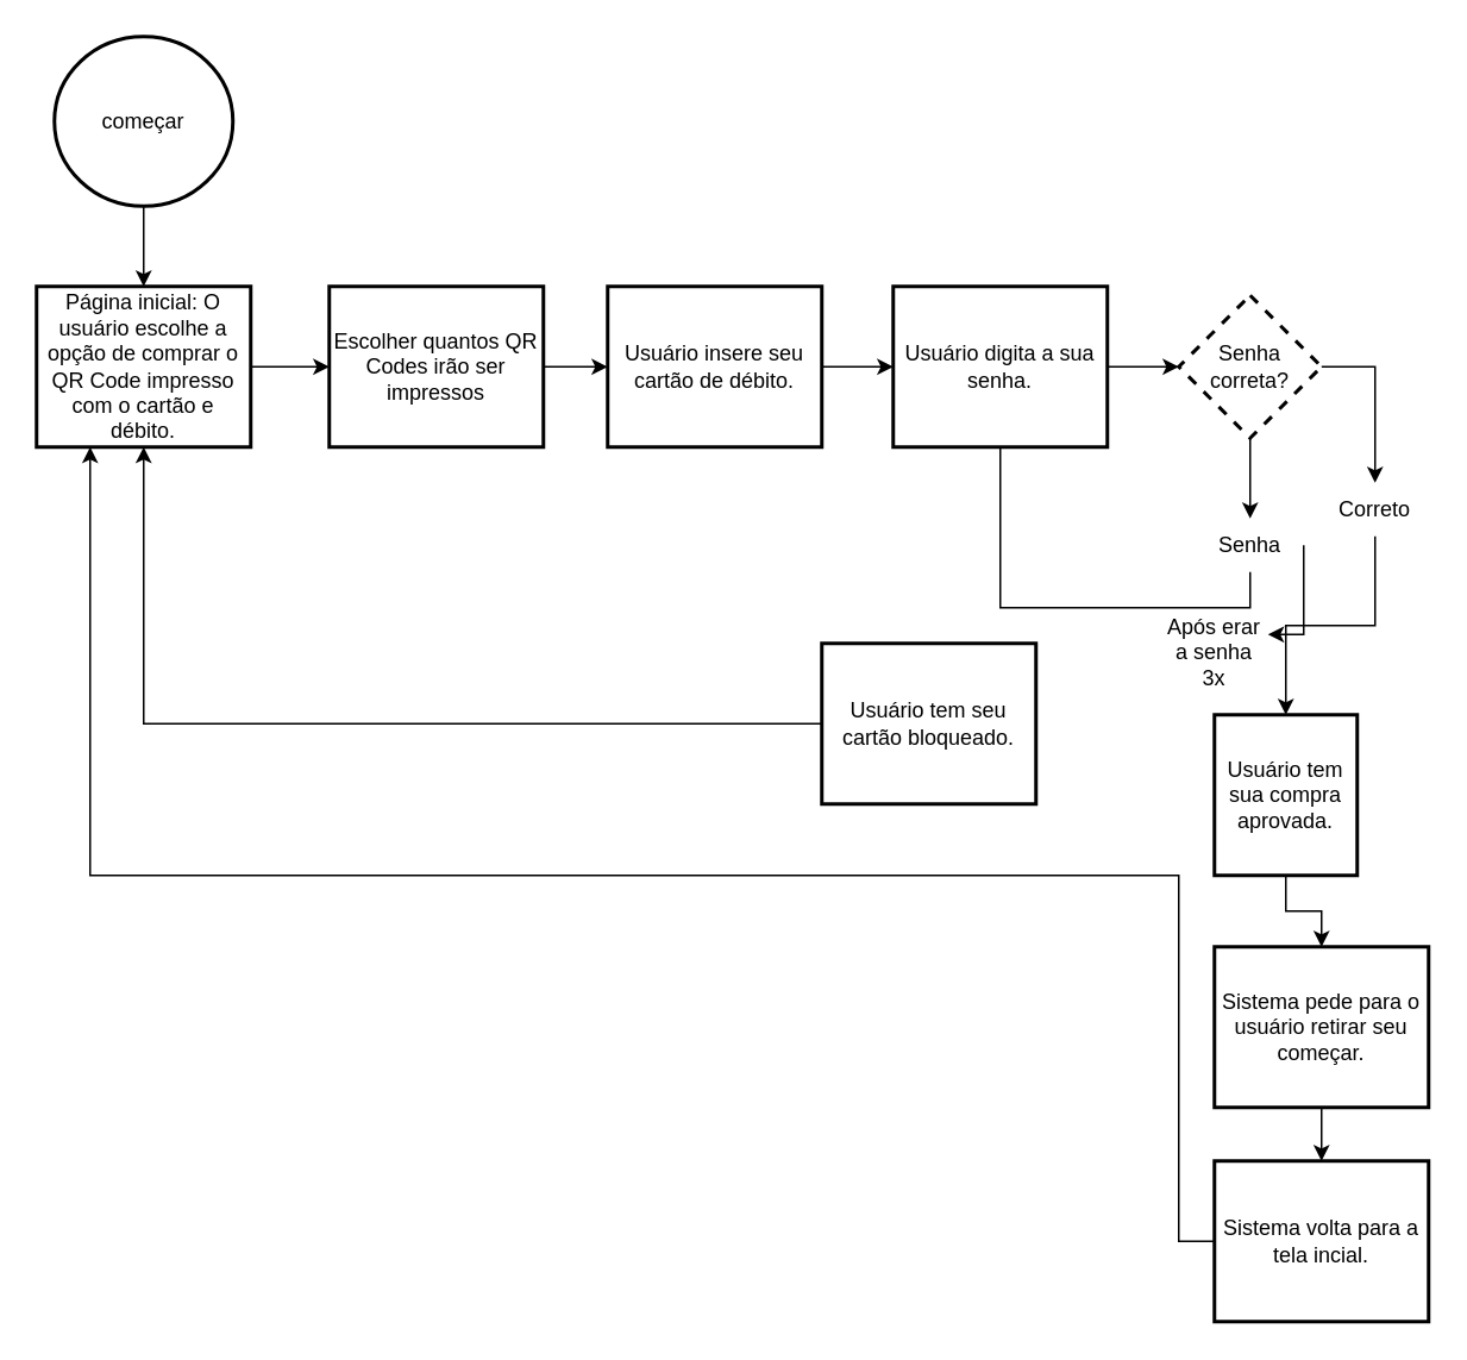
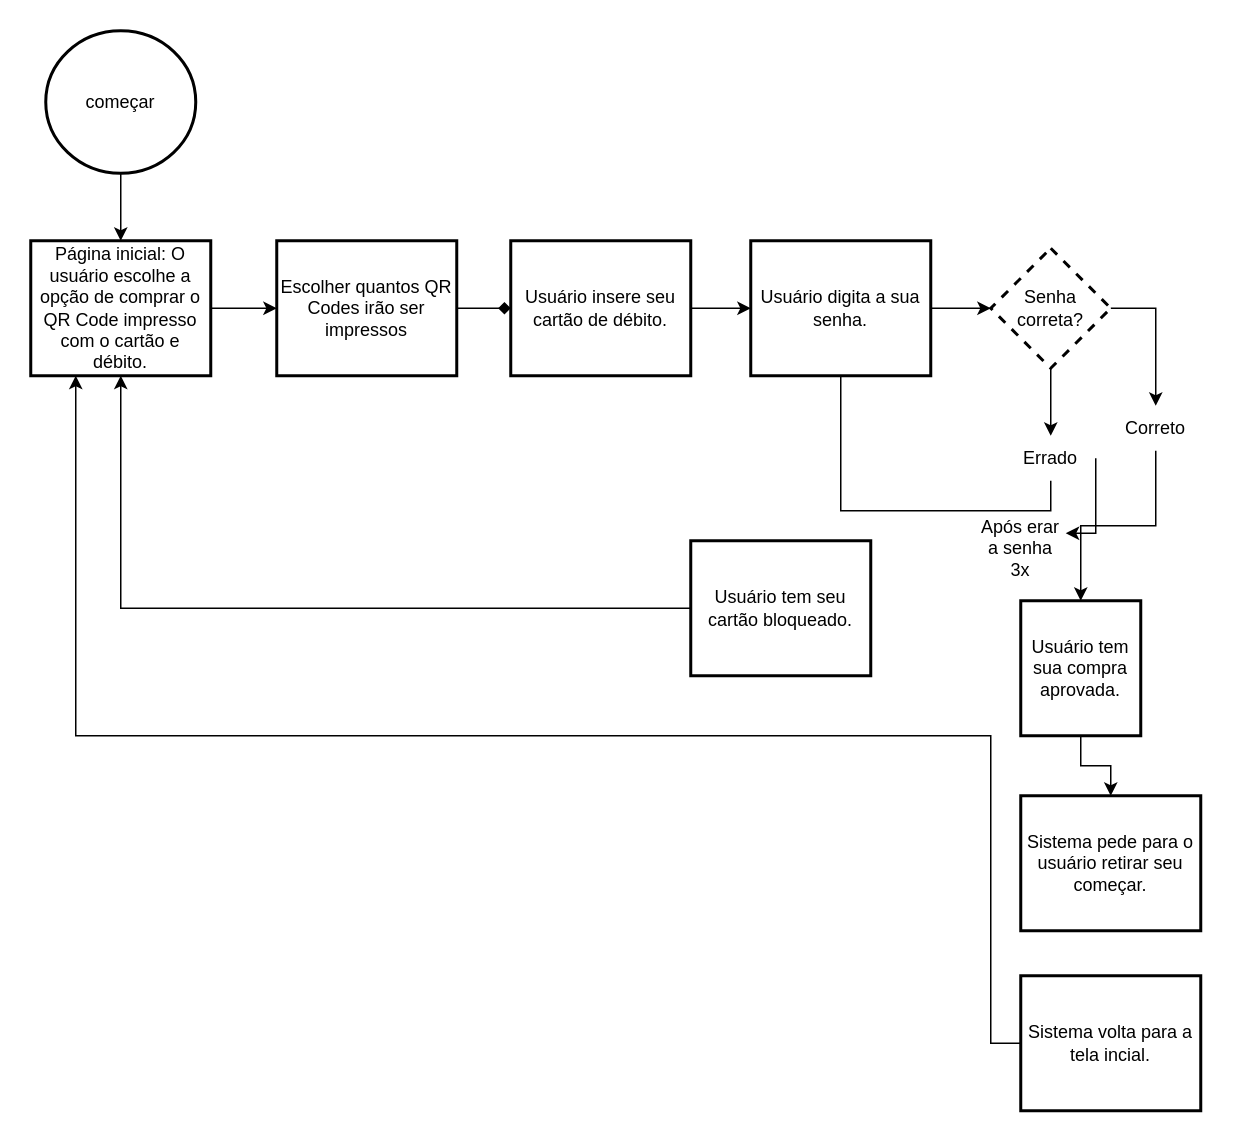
- <mxCell id="6" value="" style="edgeStyle=orthogonalEdgeStyle;rounded=0;orthogonalLoop=1;jettySize=auto;html=1;" edge="1" parent="1" source="7" target="9"><mxGeometry relative="1" as="geometry" /></mxCell>
+ <mxCell id="6" value="" style="edgeStyle=orthogonalEdgeStyle;rounded=0;orthogonalLoop=1;jettySize=auto;html=1;endArrow=diamond;" edge="1" parent="1" source="7" target="9"><mxGeometry relative="1" as="geometry" /></mxCell>
- <mxCell id="20" value="Senha" style="text;html=1;strokeColor=none;fillColor=none;align=center;verticalAlign=middle;whiteSpace=wrap;rounded=0;" vertex="1" parent="1"><mxGeometry x="670" y="290" width="60" height="30" as="geometry" /></mxCell>
+ <mxCell id="20" value="Errado" style="text;html=1;strokeColor=none;fillColor=none;align=center;verticalAlign=middle;whiteSpace=wrap;rounded=0;" vertex="1" parent="1"><mxGeometry x="670" y="290" width="60" height="30" as="geometry" /></mxCell>
- <mxCell id="25" style="edgeStyle=orthogonalEdgeStyle;rounded=0;orthogonalLoop=1;jettySize=auto;html=1;exitX=0.5;exitY=1;exitDx=0;exitDy=0;entryX=0.5;entryY=0;entryDx=0;entryDy=0;" edge="1" parent="1" source="26" target="28"><mxGeometry relative="1" as="geometry" /></mxCell>
